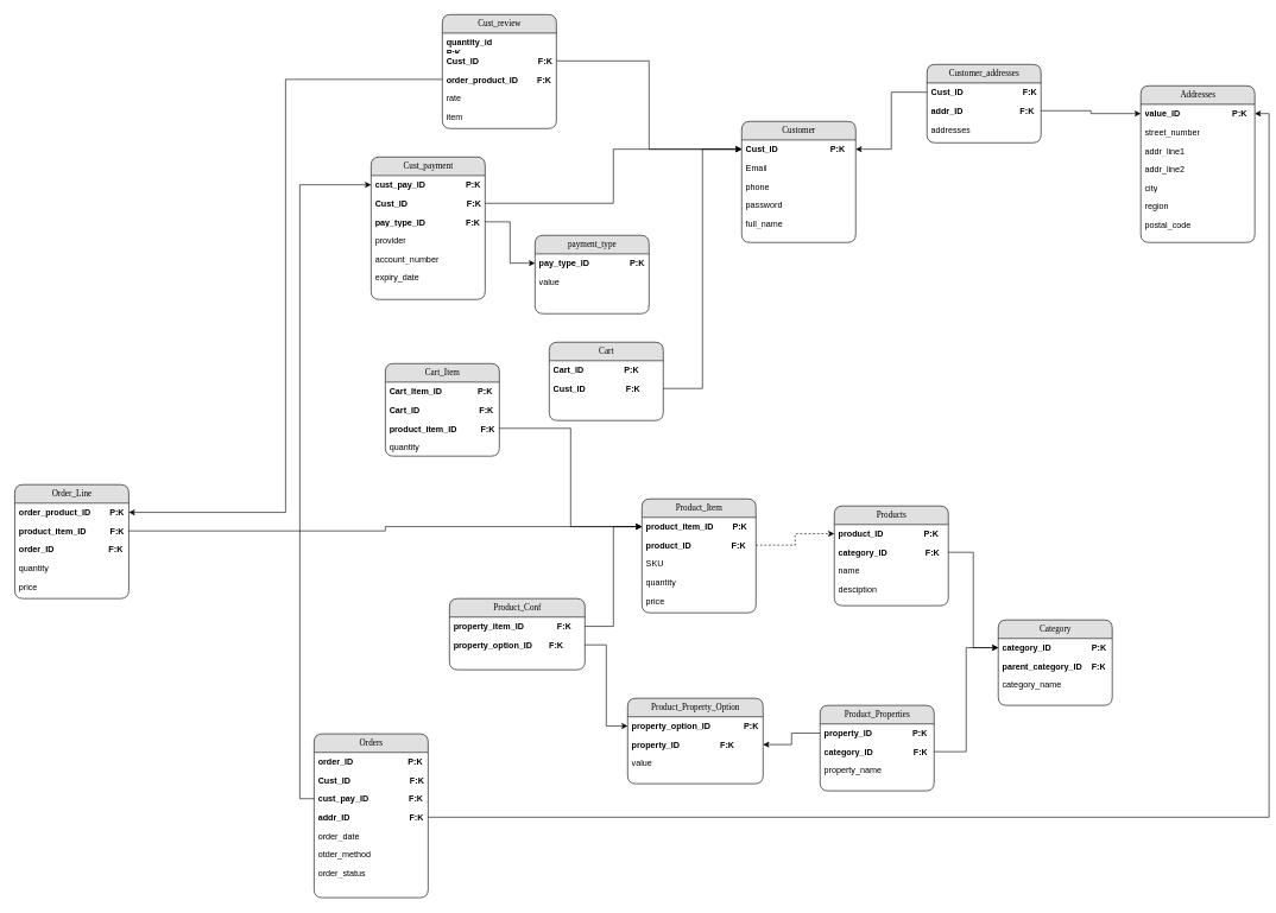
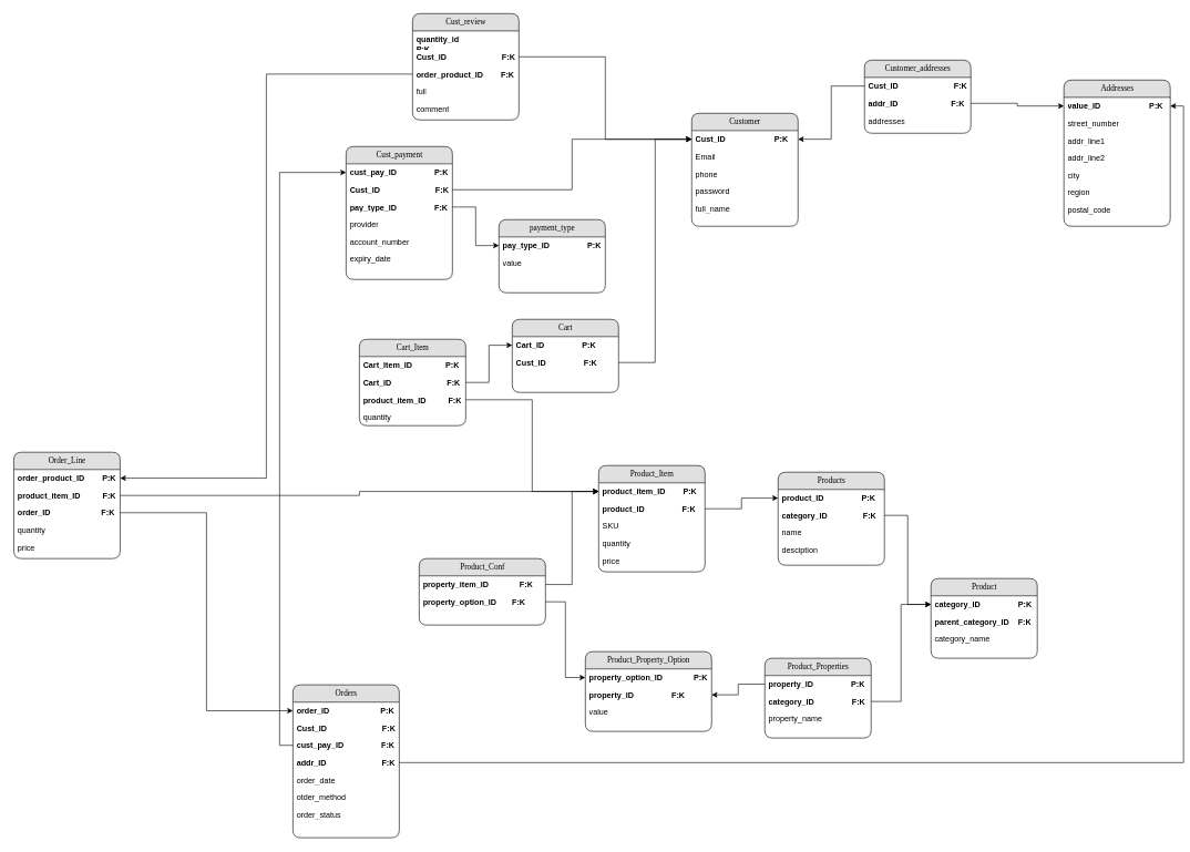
- <mxCell id="26" value="rate" style="text;html=1;strokeColor=none;fillColor=none;spacingLeft=4;spacingRight=4;whiteSpace=wrap;overflow=hidden;rotatable=0;points=[[0,0.5],[1,0.5]];portConstraint=eastwest;" parent="22" vertex="1"><mxGeometry y="104" width="160" height="26" as="geometry" /></mxCell>
+ <mxCell id="26" value="full" style="text;html=1;strokeColor=none;fillColor=none;spacingLeft=4;spacingRight=4;whiteSpace=wrap;overflow=hidden;rotatable=0;points=[[0,0.5],[1,0.5]];portConstraint=eastwest;" parent="22" vertex="1"><mxGeometry y="104" width="160" height="26" as="geometry" /></mxCell>
- <mxCell id="27" value="item" style="text;html=1;strokeColor=none;fillColor=none;spacingLeft=4;spacingRight=4;whiteSpace=wrap;overflow=hidden;rotatable=0;points=[[0,0.5],[1,0.5]];portConstraint=eastwest;" parent="22" vertex="1"><mxGeometry y="130" width="160" height="26" as="geometry" /></mxCell>
+ <mxCell id="27" value="comment" style="text;html=1;strokeColor=none;fillColor=none;spacingLeft=4;spacingRight=4;whiteSpace=wrap;overflow=hidden;rotatable=0;points=[[0,0.5],[1,0.5]];portConstraint=eastwest;" parent="22" vertex="1"><mxGeometry y="130" width="160" height="26" as="geometry" /></mxCell>
+ <mxCell id="50" style="edgeStyle=orthogonalEdgeStyle;rounded=0;orthogonalLoop=1;jettySize=auto;html=1;exitX=1;exitY=0.5;exitDx=0;exitDy=0;entryX=0;entryY=0.5;entryDx=0;entryDy=0;" parent="1" source="47" target="42" edge="1"><mxGeometry relative="1" as="geometry" /></mxCell>
- <mxCell id="83" style="edgeStyle=orthogonalEdgeStyle;rounded=0;orthogonalLoop=1;jettySize=auto;html=1;exitX=1;exitY=0.5;exitDx=0;exitDy=0;entryX=0;entryY=0.5;entryDx=0;entryDy=0;dashed=1;" parent="1" source="70" target="75" edge="1"><mxGeometry relative="1" as="geometry" /></mxCell>
+ <mxCell id="83" style="edgeStyle=orthogonalEdgeStyle;rounded=0;orthogonalLoop=1;jettySize=auto;html=1;exitX=1;exitY=0.5;exitDx=0;exitDy=0;entryX=0;entryY=0.5;entryDx=0;entryDy=0;" parent="1" source="70" target="75" edge="1"><mxGeometry relative="1" as="geometry" /></mxCell>
- <mxCell id="79" value="Category" style="swimlane;html=1;fontStyle=0;childLayout=stackLayout;horizontal=1;startSize=26;fillColor=#e0e0e0;horizontalStack=0;resizeParent=1;resizeLast=0;collapsible=1;marginBottom=0;swimlaneFillColor=#ffffff;align=center;rounded=1;shadow=0;comic=0;labelBackgroundColor=none;strokeWidth=1;fontFamily=Verdana;fontSize=12" parent="1" vertex="1"><mxGeometry x="1400" y="870" width="160" height="120" as="geometry" /></mxCell>
+ <mxCell id="79" value="Product" style="swimlane;html=1;fontStyle=0;childLayout=stackLayout;horizontal=1;startSize=26;fillColor=#e0e0e0;horizontalStack=0;resizeParent=1;resizeLast=0;collapsible=1;marginBottom=0;swimlaneFillColor=#ffffff;align=center;rounded=1;shadow=0;comic=0;labelBackgroundColor=none;strokeWidth=1;fontFamily=Verdana;fontSize=12" parent="1" vertex="1"><mxGeometry x="1400" y="870" width="160" height="120" as="geometry" /></mxCell>
+ <mxCell id="102" style="edgeStyle=orthogonalEdgeStyle;rounded=0;orthogonalLoop=1;jettySize=auto;html=1;exitX=1;exitY=0.5;exitDx=0;exitDy=0;entryX=0;entryY=0.5;entryDx=0;entryDy=0;" parent="1" source="54" target="59" edge="1"><mxGeometry relative="1" as="geometry" /></mxCell>
